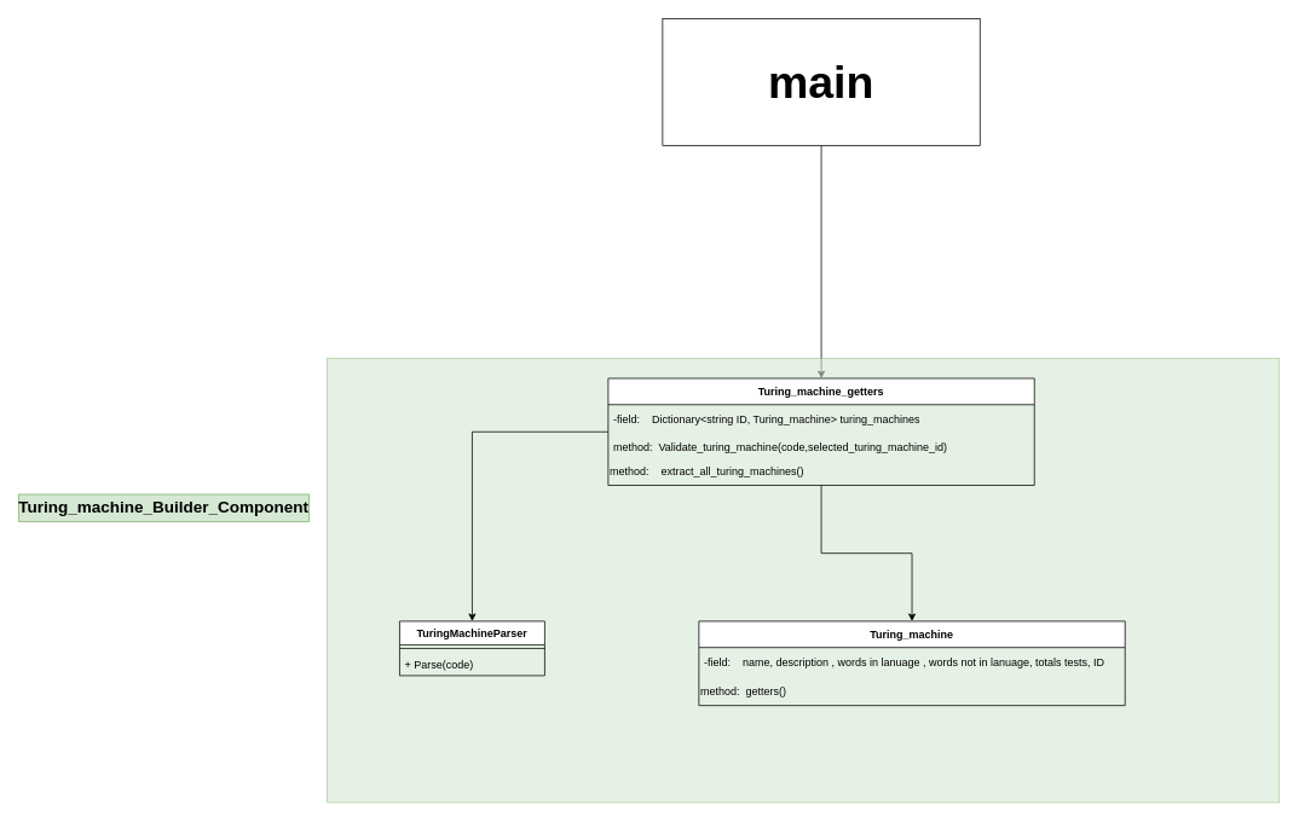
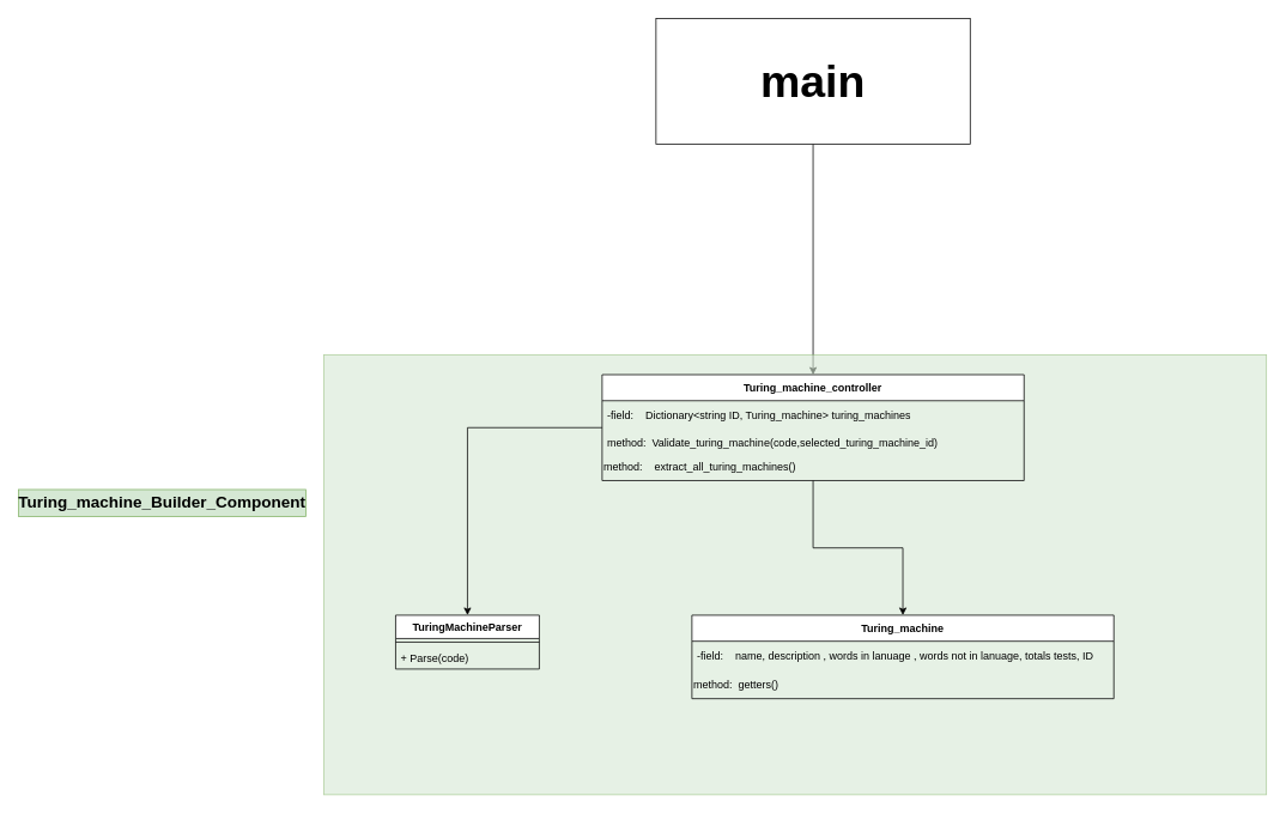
- <mxCell id="8" value="Turing_machine_getters" style="swimlane;fontStyle=1;align=center;verticalAlign=middle;childLayout=stackLayout;horizontal=1;startSize=29;horizontalStack=0;resizeParent=1;resizeParentMax=0;resizeLast=0;collapsible=0;marginBottom=0;html=1;whiteSpace=wrap;" vertex="1" parent="1"><mxGeometry x="670" y="417" width="470" height="118" as="geometry" /></mxCell>
+ <mxCell id="8" value="Turing_machine_controller" style="swimlane;fontStyle=1;align=center;verticalAlign=middle;childLayout=stackLayout;horizontal=1;startSize=29;horizontalStack=0;resizeParent=1;resizeParentMax=0;resizeLast=0;collapsible=0;marginBottom=0;html=1;whiteSpace=wrap;" vertex="1" parent="1"><mxGeometry x="670" y="417" width="470" height="118" as="geometry" /></mxCell>
